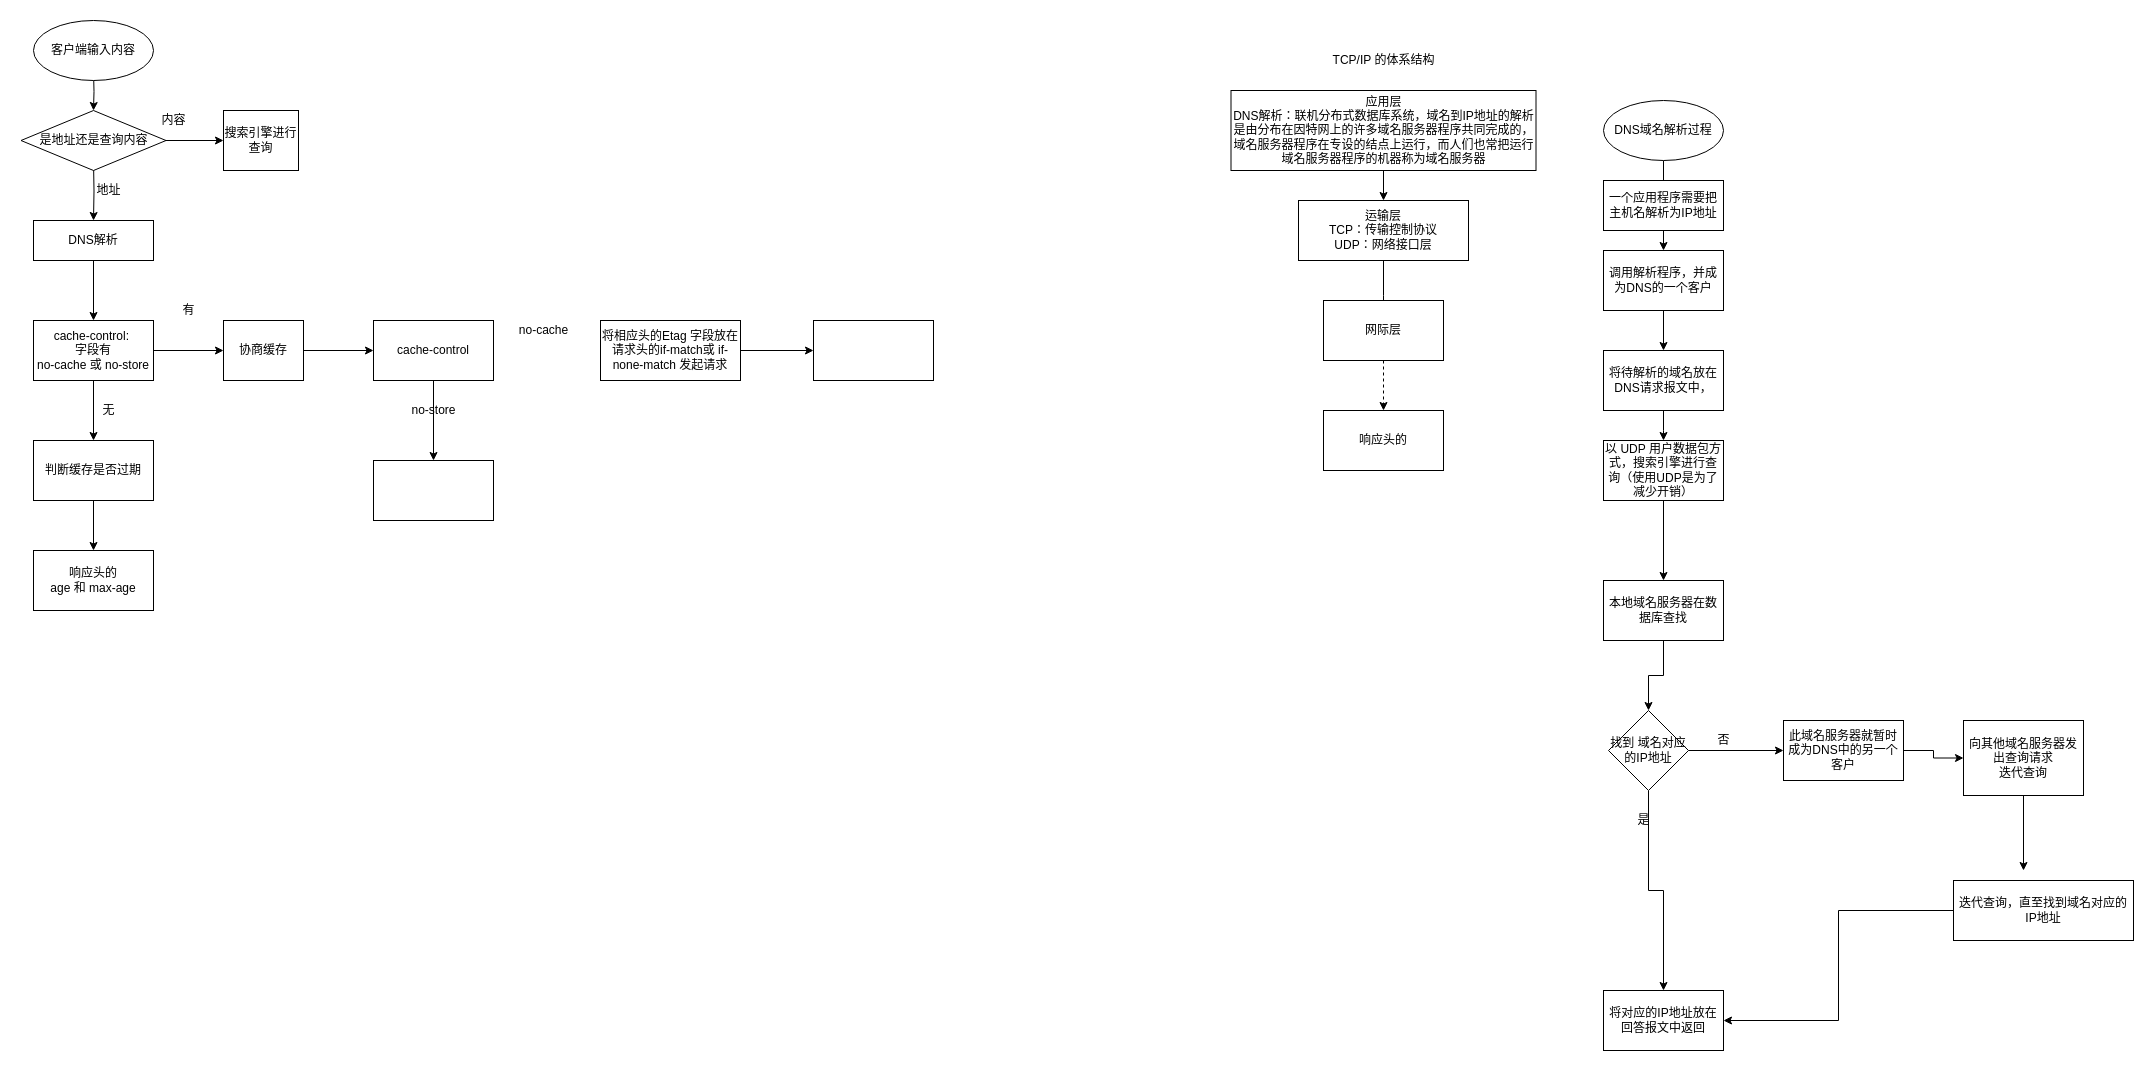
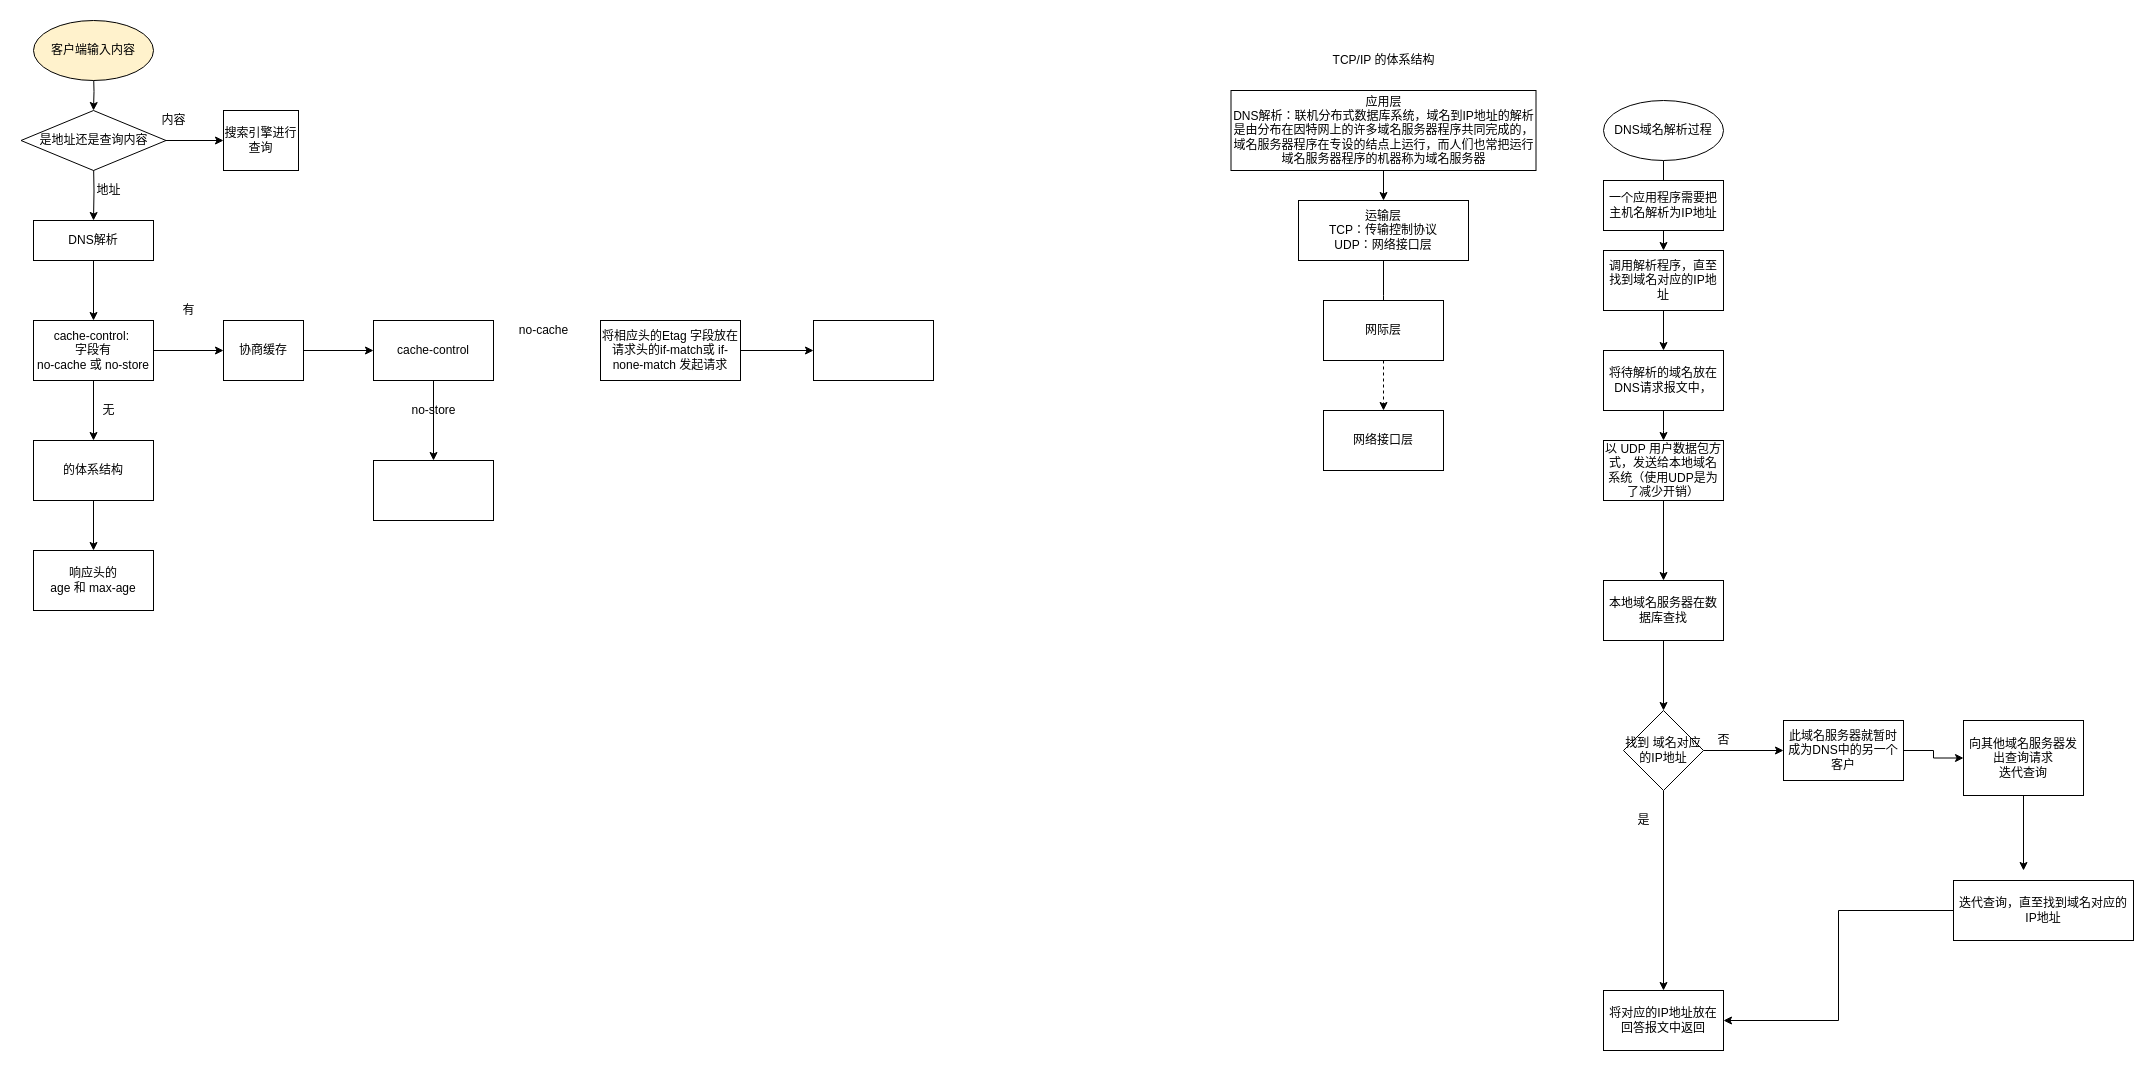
- <mxCell id="29" value="客户端输入内容" style="ellipse;whiteSpace=wrap;html=1;" vertex="1" parent="1"><mxGeometry x="33" y="20" width="120" height="60" as="geometry" /></mxCell>
+ <mxCell id="29" value="客户端输入内容" style="ellipse;whiteSpace=wrap;html=1;fillColor=#fff2cc;" vertex="1" parent="1"><mxGeometry x="33" y="20" width="120" height="60" as="geometry" /></mxCell>
- <mxCell id="43" value="调用解析程序，并成为DNS的一个客户" style="whiteSpace=wrap;html=1;" vertex="1" parent="1"><mxGeometry x="1603" y="250" width="120" height="60" as="geometry" /></mxCell>
+ <mxCell id="43" value="调用解析程序，直至找到域名对应的IP地址" style="whiteSpace=wrap;html=1;" vertex="1" parent="1"><mxGeometry x="1603" y="250" width="120" height="60" as="geometry" /></mxCell>
- <mxCell id="37" value="响应头的" style="whiteSpace=wrap;html=1;" vertex="1" parent="1"><mxGeometry x="1323" y="410" width="120" height="60" as="geometry" /></mxCell>
+ <mxCell id="37" value="网络接口层" style="whiteSpace=wrap;html=1;" vertex="1" parent="1"><mxGeometry x="1323" y="410" width="120" height="60" as="geometry" /></mxCell>
- <mxCell id="12" value="判断缓存是否过期" style="rounded=0;whiteSpace=wrap;html=1;" vertex="1" parent="1"><mxGeometry x="33" y="440" width="120" height="60" as="geometry" /></mxCell>
+ <mxCell id="12" value="的体系结构" style="rounded=0;whiteSpace=wrap;html=1;" vertex="1" parent="1"><mxGeometry x="33" y="440" width="120" height="60" as="geometry" /></mxCell>
- <mxCell id="47" value="以 UDP 用户数据包方式，搜索引擎进行查询（使用UDP是为了减少开销）" style="whiteSpace=wrap;html=1;" vertex="1" parent="1"><mxGeometry x="1603" y="440" width="120" height="60" as="geometry" /></mxCell>
+ <mxCell id="47" value="以 UDP 用户数据包方式，发送给本地域名系统（使用UDP是为了减少开销）" style="whiteSpace=wrap;html=1;" vertex="1" parent="1"><mxGeometry x="1603" y="440" width="120" height="60" as="geometry" /></mxCell>
- <mxCell id="52" value="找到 域名对应的IP地址" style="rhombus;whiteSpace=wrap;html=1;" vertex="1" parent="1"><mxGeometry x="1608" y="710" width="80" height="80" as="geometry" /></mxCell>
+ <mxCell id="52" value="找到 域名对应的IP地址" style="rhombus;whiteSpace=wrap;html=1;" vertex="1" parent="1"><mxGeometry x="1623" y="710" width="80" height="80" as="geometry" /></mxCell>
